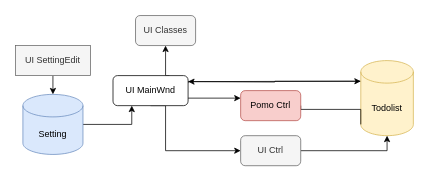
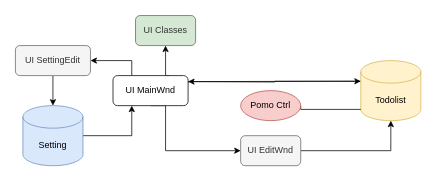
- <mxCell id="2" value="UI Classes" style="rounded=1;whiteSpace=wrap;html=1;fillColor=#f5f5f5;strokeColor=#666666;fontColor=#333333;" vertex="1" parent="1"><mxGeometry x="180" y="20" width="80" height="40" as="geometry" /></mxCell>
+ <mxCell id="2" value="UI Classes" style="rounded=1;whiteSpace=wrap;html=1;fillColor=#d5e8d4;strokeColor=#666666;fontColor=#333333;" vertex="1" parent="1"><mxGeometry x="180" y="20" width="80" height="40" as="geometry" /></mxCell>
- <mxCell id="16" value="UI SettingEdit" style="whiteSpace=wrap;html=1;fillColor=#f5f5f5;strokeColor=#666666;fontColor=#333333;rounded=0;" vertex="1" parent="1"><mxGeometry x="20" y="60" width="100" height="40" as="geometry" /></mxCell>
+ <mxCell id="16" value="UI SettingEdit" style="rounded=1;whiteSpace=wrap;html=1;fillColor=#f5f5f5;strokeColor=#666666;fontColor=#333333;" vertex="1" parent="1"><mxGeometry x="20" y="60" width="100" height="40" as="geometry" /></mxCell>
+ <mxCell id="6" style="edgeStyle=orthogonalEdgeStyle;rounded=0;orthogonalLoop=1;jettySize=auto;html=1;exitX=0.25;exitY=0;exitDx=0;exitDy=0;entryX=1;entryY=0.5;entryDx=0;entryDy=0;" edge="1" parent="1" source="8" target="16"><mxGeometry relative="1" as="geometry" /></mxCell>
- <mxCell id="4" style="edgeStyle=orthogonalEdgeStyle;rounded=0;orthogonalLoop=1;jettySize=auto;html=1;exitX=1;exitY=0.75;exitDx=0;exitDy=0;entryX=0;entryY=0.25;entryDx=0;entryDy=0;" edge="1" parent="1" source="8" target="14"><mxGeometry relative="1" as="geometry" /></mxCell>
- <mxCell id="10" value="Todolist" style="shape=cylinder3;whiteSpace=wrap;html=1;boundedLbl=1;backgroundOutline=1;size=15;fillColor=#fff2cc;strokeColor=#d6b656;" vertex="1" parent="1"><mxGeometry x="480" y="80" width="70" height="100" as="geometry" /></mxCell>
+ <mxCell id="10" value="Todolist" style="shape=cylinder3;whiteSpace=wrap;html=1;boundedLbl=1;backgroundOutline=1;size=15;fillColor=#fff2cc;strokeColor=#d6b656;" vertex="1" parent="1"><mxGeometry x="480" y="80" width="80" height="80" as="geometry" /></mxCell>
- <mxCell id="14" value="Pomo Ctrl" style="rounded=1;whiteSpace=wrap;html=1;fillColor=#f8cecc;strokeColor=#b85450;" vertex="1" parent="1"><mxGeometry x="320" y="120" width="80" height="40" as="geometry" /></mxCell>
+ <mxCell id="14" value="Pomo Ctrl" style="ellipse;whiteSpace=wrap;html=1;fillColor=#f8cecc;strokeColor=#b85450;" vertex="1" parent="1"><mxGeometry x="320" y="120" width="80" height="40" as="geometry" /></mxCell>
- <mxCell id="18" value="Setting" style="shape=cylinder3;whiteSpace=wrap;html=1;boundedLbl=1;backgroundOutline=1;size=15;fillColor=#dae8fc;strokeColor=#6c8ebf;" vertex="1" parent="1"><mxGeometry x="30" y="125" width="80" height="80" as="geometry" /></mxCell>
+ <mxCell id="18" value="Setting" style="shape=cylinder3;whiteSpace=wrap;html=1;boundedLbl=1;backgroundOutline=1;size=15;fillColor=#dae8fc;strokeColor=#6c8ebf;" vertex="1" parent="1"><mxGeometry x="30" y="140" width="80" height="80" as="geometry" /></mxCell>
- <mxCell id="12" value="UI Ctrl" style="rounded=1;whiteSpace=wrap;html=1;fillColor=#f5f5f5;strokeColor=#666666;fontColor=#333333;" vertex="1" parent="1"><mxGeometry x="320" y="180" width="80" height="40" as="geometry" /></mxCell>
+ <mxCell id="12" value="UI EditWnd" style="rounded=1;whiteSpace=wrap;html=1;fillColor=#f5f5f5;strokeColor=#666666;fontColor=#333333;" vertex="1" parent="1"><mxGeometry x="320" y="180" width="80" height="40" as="geometry" /></mxCell>
